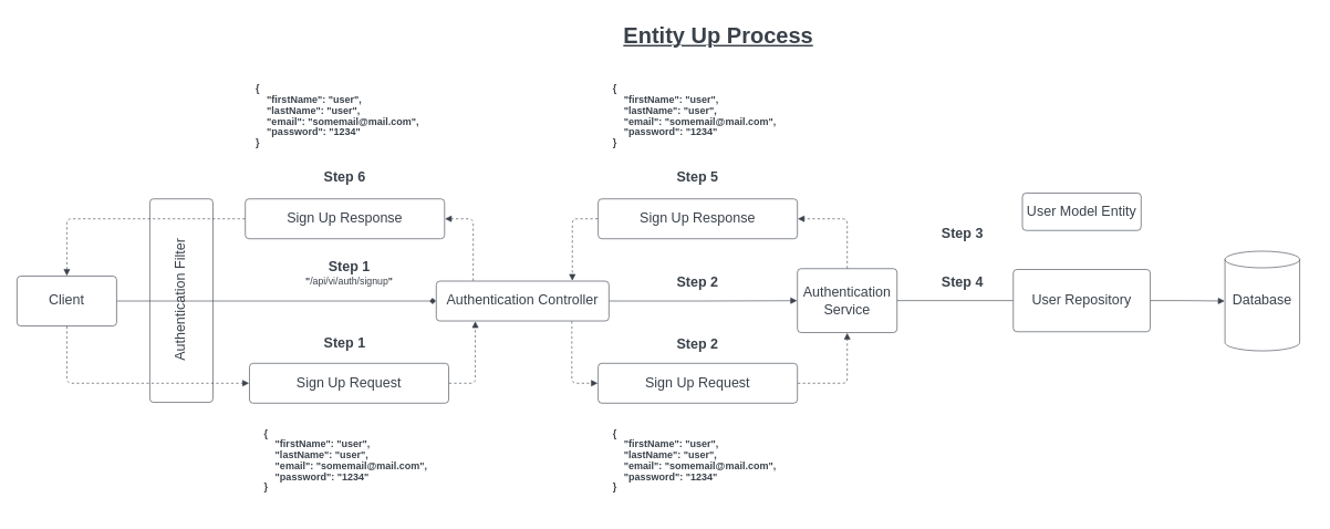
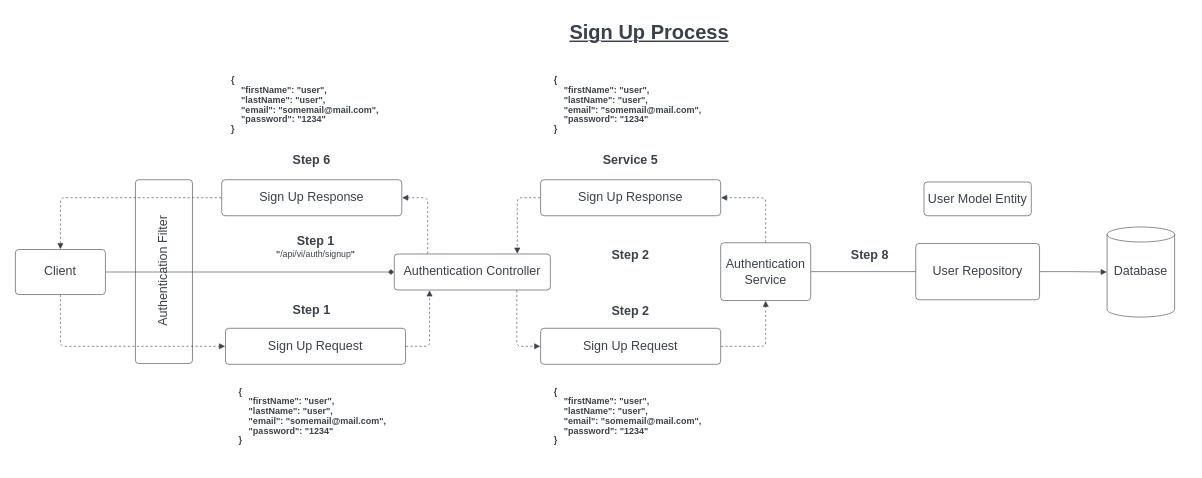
- <mxCell id="27" value="Entity Up Process" style="html=1;overflow=block;blockSpacing=1;whiteSpace=wrap;fontSize=26.7;fontColor=#3a414a;fontStyle=5;spacing=3.8;strokeOpacity=0;fillOpacity=0;rounded=1;absoluteArcSize=1;arcSize=9;fillColor=#ffffff;strokeWidth=0.8;lucidId=~DFYZkBlnF4q;" vertex="1" parent="1"><mxGeometry x="210" y="20" width="1310" height="45" as="geometry" /></mxCell>
+ <mxCell id="27" value="Sign Up Process" style="html=1;overflow=block;blockSpacing=1;whiteSpace=wrap;fontSize=26.7;fontColor=#3a414a;fontStyle=5;spacing=3.8;strokeOpacity=0;fillOpacity=0;rounded=1;absoluteArcSize=1;arcSize=9;fillColor=#ffffff;strokeWidth=0.8;lucidId=~DFYZkBlnF4q;" vertex="1" parent="1"><mxGeometry x="210" y="20" width="1310" height="45" as="geometry" /></mxCell>
- <mxCell id="34" value="Step 5" style="html=1;overflow=block;blockSpacing=1;whiteSpace=wrap;fontSize=16.7;fontColor=#3a414a;fontStyle=1;spacing=3.8;strokeOpacity=0;fillOpacity=0;rounded=1;absoluteArcSize=1;arcSize=9;fillColor=#ffffff;strokeWidth=0.8;lucidId=.HFY~2yxw~1o;" vertex="1" parent="1"><mxGeometry x="781" y="200" width="118" height="26" as="geometry" /></mxCell>
+ <mxCell id="34" value="Service 5" style="html=1;overflow=block;blockSpacing=1;whiteSpace=wrap;fontSize=16.7;fontColor=#3a414a;fontStyle=1;spacing=3.8;strokeOpacity=0;fillOpacity=0;rounded=1;absoluteArcSize=1;arcSize=9;fillColor=#ffffff;strokeWidth=0.8;lucidId=.HFY~2yxw~1o;" vertex="1" parent="1"><mxGeometry x="781" y="200" width="118" height="26" as="geometry" /></mxCell>
- <mxCell id="12" value="User Model Entity" style="html=1;overflow=block;blockSpacing=1;whiteSpace=wrap;fontSize=16.7;fontColor=#3a414a;spacing=3.8;strokeColor=#3a414a;strokeOpacity=100;rounded=1;absoluteArcSize=1;arcSize=9;strokeWidth=0.8;lucidId=2zFYmkBalD0s;" vertex="1" parent="1"><mxGeometry x="1231" y="232" width="143" height="45" as="geometry" /></mxCell>
+ <mxCell id="12" value="User Model Entity" style="html=1;overflow=block;blockSpacing=1;whiteSpace=wrap;fontSize=16.7;fontColor=#3a414a;spacing=3.8;strokeColor=#3a414a;strokeOpacity=100;rounded=1;absoluteArcSize=1;arcSize=9;strokeWidth=0.8;lucidId=2zFYmkBalD0s;" vertex="1" parent="1"><mxGeometry x="1231" y="242" width="143" height="45" as="geometry" /></mxCell>
- <mxCell id="32" value="Step 3" style="html=1;overflow=block;blockSpacing=1;whiteSpace=wrap;fontSize=16.7;fontColor=#3a414a;fontStyle=1;spacing=3.8;strokeOpacity=0;fillOpacity=0;rounded=1;absoluteArcSize=1;arcSize=9;fillColor=#ffffff;strokeWidth=0.8;lucidId=7GFY8KIpnJoN;" vertex="1" parent="1"><mxGeometry x="1100" y="267" width="118" height="26" as="geometry" /></mxCell>
- <mxCell id="33" value="Step 4" style="html=1;overflow=block;blockSpacing=1;whiteSpace=wrap;fontSize=16.7;fontColor=#3a414a;fontStyle=1;spacing=3.8;strokeOpacity=0;fillOpacity=0;rounded=1;absoluteArcSize=1;arcSize=9;fillColor=#ffffff;strokeWidth=0.8;lucidId=eHFYQ9thBJcC;" vertex="1" parent="1"><mxGeometry x="1100" y="326" width="118" height="26" as="geometry" /></mxCell>
+ <mxCell id="33" value="Step 8" style="html=1;overflow=block;blockSpacing=1;whiteSpace=wrap;fontSize=16.7;fontColor=#3a414a;fontStyle=1;spacing=3.8;strokeOpacity=0;fillOpacity=0;rounded=1;absoluteArcSize=1;arcSize=9;fillColor=#ffffff;strokeWidth=0.8;lucidId=eHFYQ9thBJcC;" vertex="1" parent="1"><mxGeometry x="1100" y="326" width="118" height="26" as="geometry" /></mxCell>
- <mxCell id="11" value="" style="html=1;jettySize=18;whiteSpace=wrap;fontSize=13;strokeColor=#3a414a;strokeOpacity=100;strokeWidth=0.8;rounded=1;arcSize=12;edgeStyle=orthogonalEdgeStyle;startArrow=none;endArrow=block;endFill=1;exitX=1.002;exitY=0.5;exitPerimeter=0;entryX=-0.003;entryY=0.501;entryPerimeter=0;lucidId=2zFY5B1p9zJb;" edge="1" parent="1" source="4" target="10"><mxGeometry width="100" height="100" relative="1" as="geometry"><Array as="points" /></mxGeometry></mxCell>
